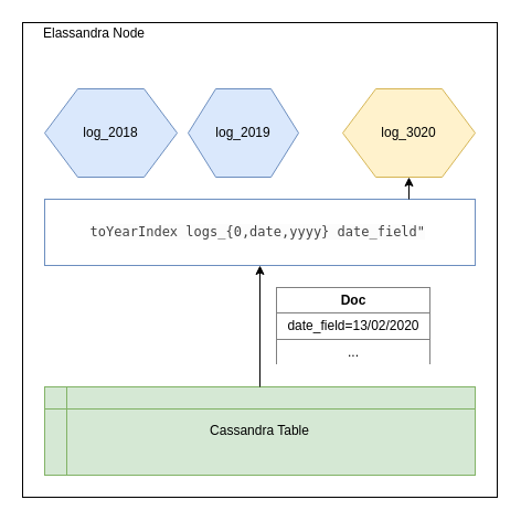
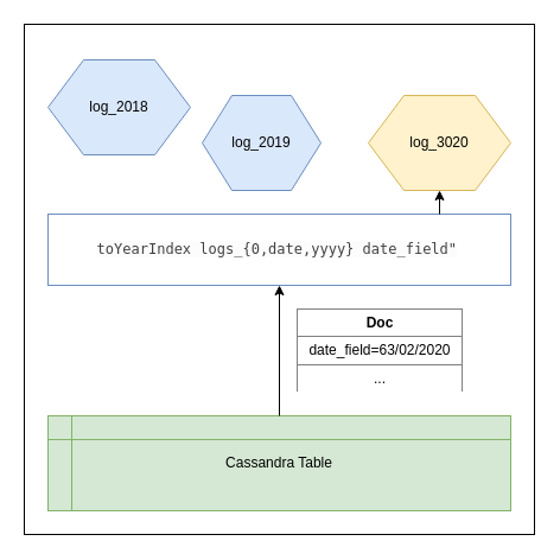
- <mxCell id="11" value="Elassandra Node" style="text;html=1;strokeColor=none;fillColor=none;align=center;verticalAlign=middle;whiteSpace=wrap;rounded=0;" vertex="1" parent="1"><mxGeometry x="20" y="20" width="130" height="20" as="geometry" /></mxCell>
- <mxCell id="5" value="log_2018" style="shape=hexagon;perimeter=hexagonPerimeter2;whiteSpace=wrap;html=1;fillColor=#dae8fc;strokeColor=#6c8ebf;" vertex="1" parent="1"><mxGeometry x="40" y="80" width="120" height="80" as="geometry" /></mxCell>
+ <mxCell id="5" value="log_2018" style="shape=hexagon;perimeter=hexagonPerimeter2;whiteSpace=wrap;html=1;fillColor=#dae8fc;strokeColor=#6c8ebf;" vertex="1" parent="1"><mxGeometry x="40" y="50" width="120" height="80" as="geometry" /></mxCell>
- <mxCell id="10" value="&lt;table border=&quot;1&quot; width=&quot;100%&quot; cellpadding=&quot;4&quot; style=&quot;width: 100% ; height: 100% ; border-collapse: collapse&quot;&gt;&lt;tbody&gt;&lt;tr&gt;&lt;th align=&quot;center&quot;&gt;&lt;b&gt;Doc&lt;/b&gt;&lt;/th&gt;&lt;/tr&gt;&lt;tr&gt;&lt;td align=&quot;center&quot;&gt;date_field=13/02/2020&lt;/td&gt;&lt;/tr&gt;&lt;tr&gt;&lt;td align=&quot;center&quot;&gt;...&lt;/td&gt;&lt;/tr&gt;&lt;/tbody&gt;&lt;/table&gt;" style="text;html=1;strokeColor=none;fillColor=none;overflow=fill;" vertex="1" parent="1"><mxGeometry x="250" y="260" width="140" height="70" as="geometry" /></mxCell>
+ <mxCell id="10" value="&lt;table border=&quot;1&quot; width=&quot;100%&quot; cellpadding=&quot;4&quot; style=&quot;width: 100% ; height: 100% ; border-collapse: collapse&quot;&gt;&lt;tbody&gt;&lt;tr&gt;&lt;th align=&quot;center&quot;&gt;&lt;b&gt;Doc&lt;/b&gt;&lt;/th&gt;&lt;/tr&gt;&lt;tr&gt;&lt;td align=&quot;center&quot;&gt;date_field=63/02/2020&lt;/td&gt;&lt;/tr&gt;&lt;tr&gt;&lt;td align=&quot;center&quot;&gt;...&lt;/td&gt;&lt;/tr&gt;&lt;/tbody&gt;&lt;/table&gt;" style="text;html=1;strokeColor=none;fillColor=none;overflow=fill;" vertex="1" parent="1"><mxGeometry x="250" y="260" width="140" height="70" as="geometry" /></mxCell>
